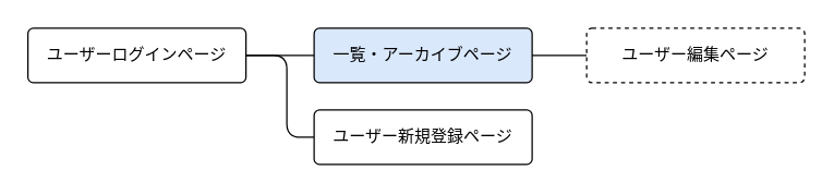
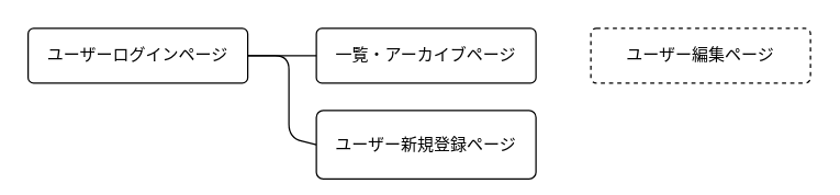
- <mxCell id="4" value="一覧・アーカイブページ" style="rounded=1;arcSize=10;whiteSpace=wrap;html=1;align=center;fillColor=#dae8fc;" parent="1" vertex="1"><mxGeometry x="230" y="20" width="160" height="40" as="geometry" /></mxCell>
+ <mxCell id="4" value="一覧・アーカイブページ" style="rounded=1;arcSize=10;whiteSpace=wrap;html=1;align=center;" parent="1" vertex="1"><mxGeometry x="230" y="20" width="160" height="40" as="geometry" /></mxCell>
- <mxCell id="6" value="" style="edgeStyle=none;html=1;endArrow=none;endFill=0;" edge="1" parent="1" source="7" target="4"><mxGeometry relative="1" as="geometry" /></mxCell>
- <mxCell id="5" value="ユーザー新規登録ページ" style="rounded=1;arcSize=10;whiteSpace=wrap;html=1;align=center;" parent="1" vertex="1"><mxGeometry x="230" y="80" width="160" height="40" as="geometry" /></mxCell>
+ <mxCell id="5" value="ユーザー新規登録ページ" style="rounded=1;arcSize=10;whiteSpace=wrap;html=1;align=center;" parent="1" vertex="1"><mxGeometry x="230" y="80" width="160" height="50" as="geometry" /></mxCell>
